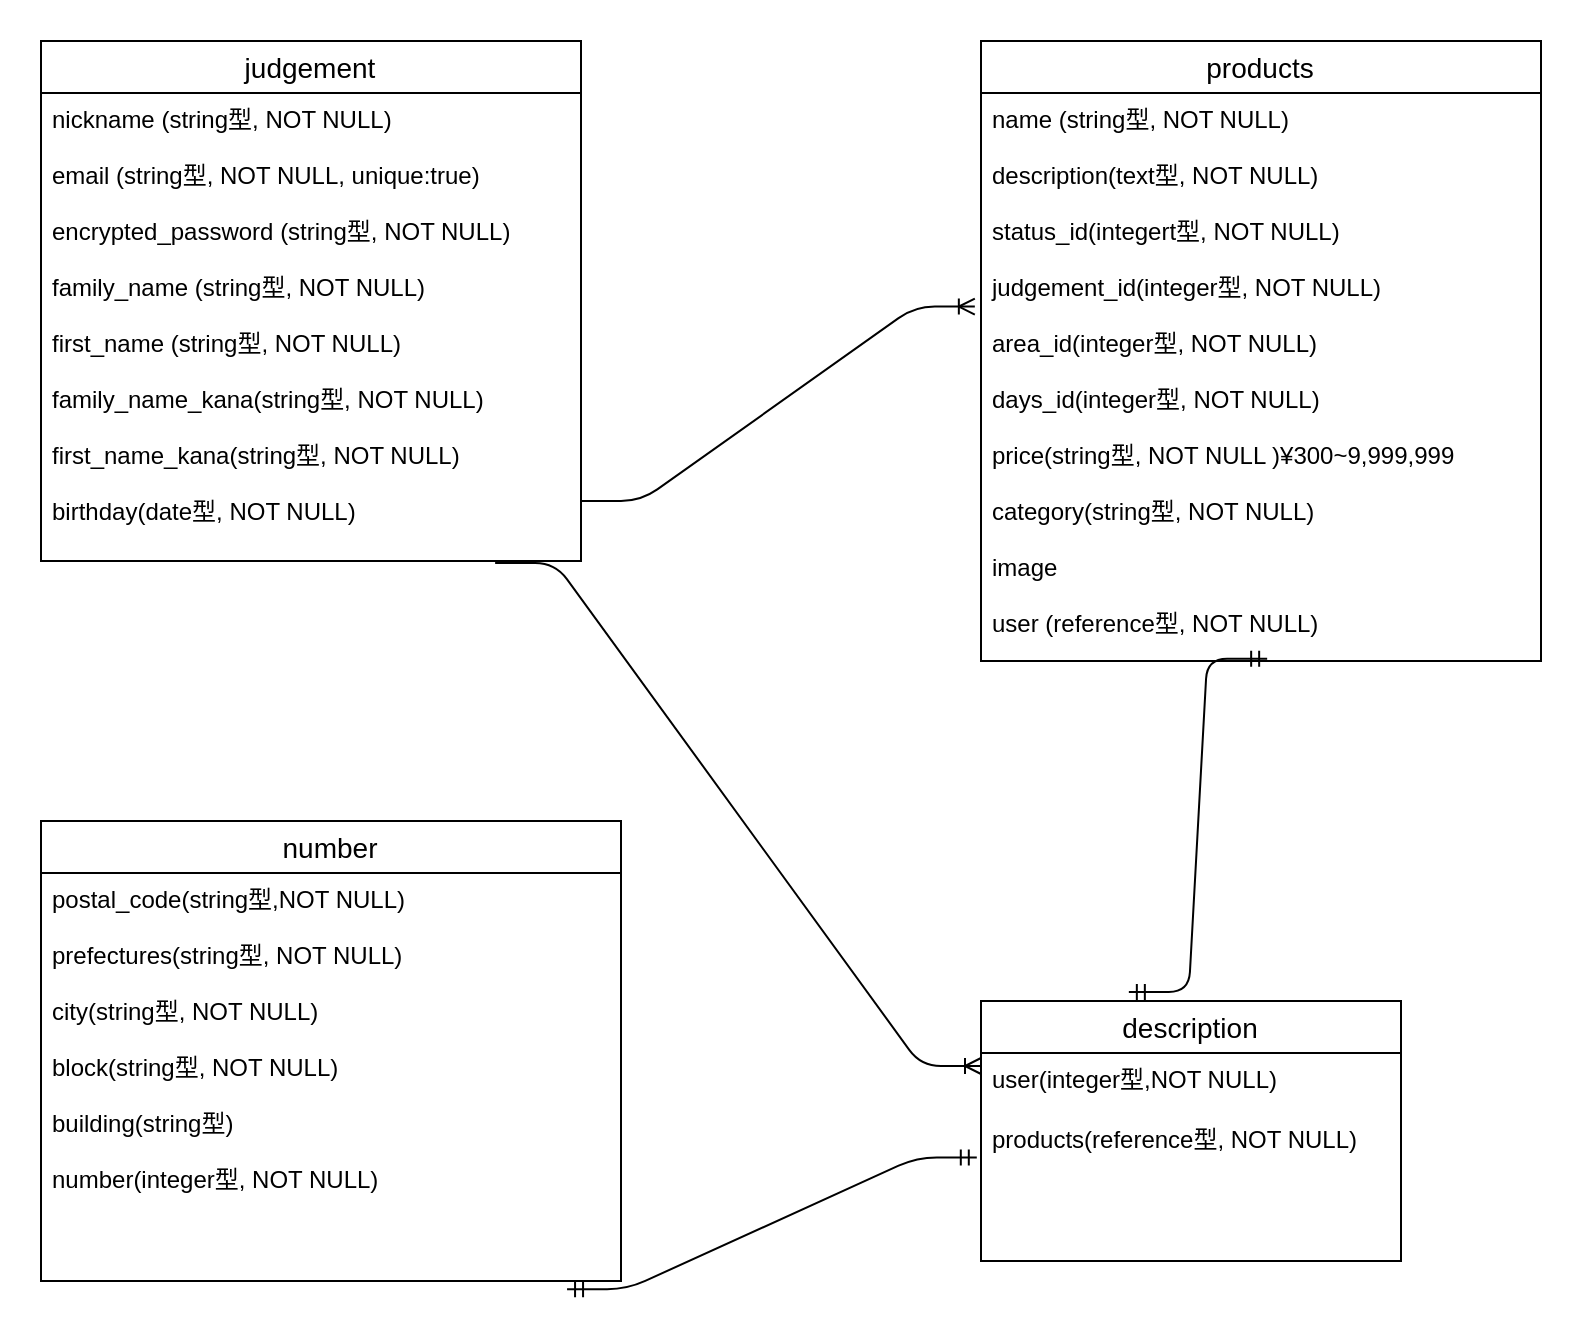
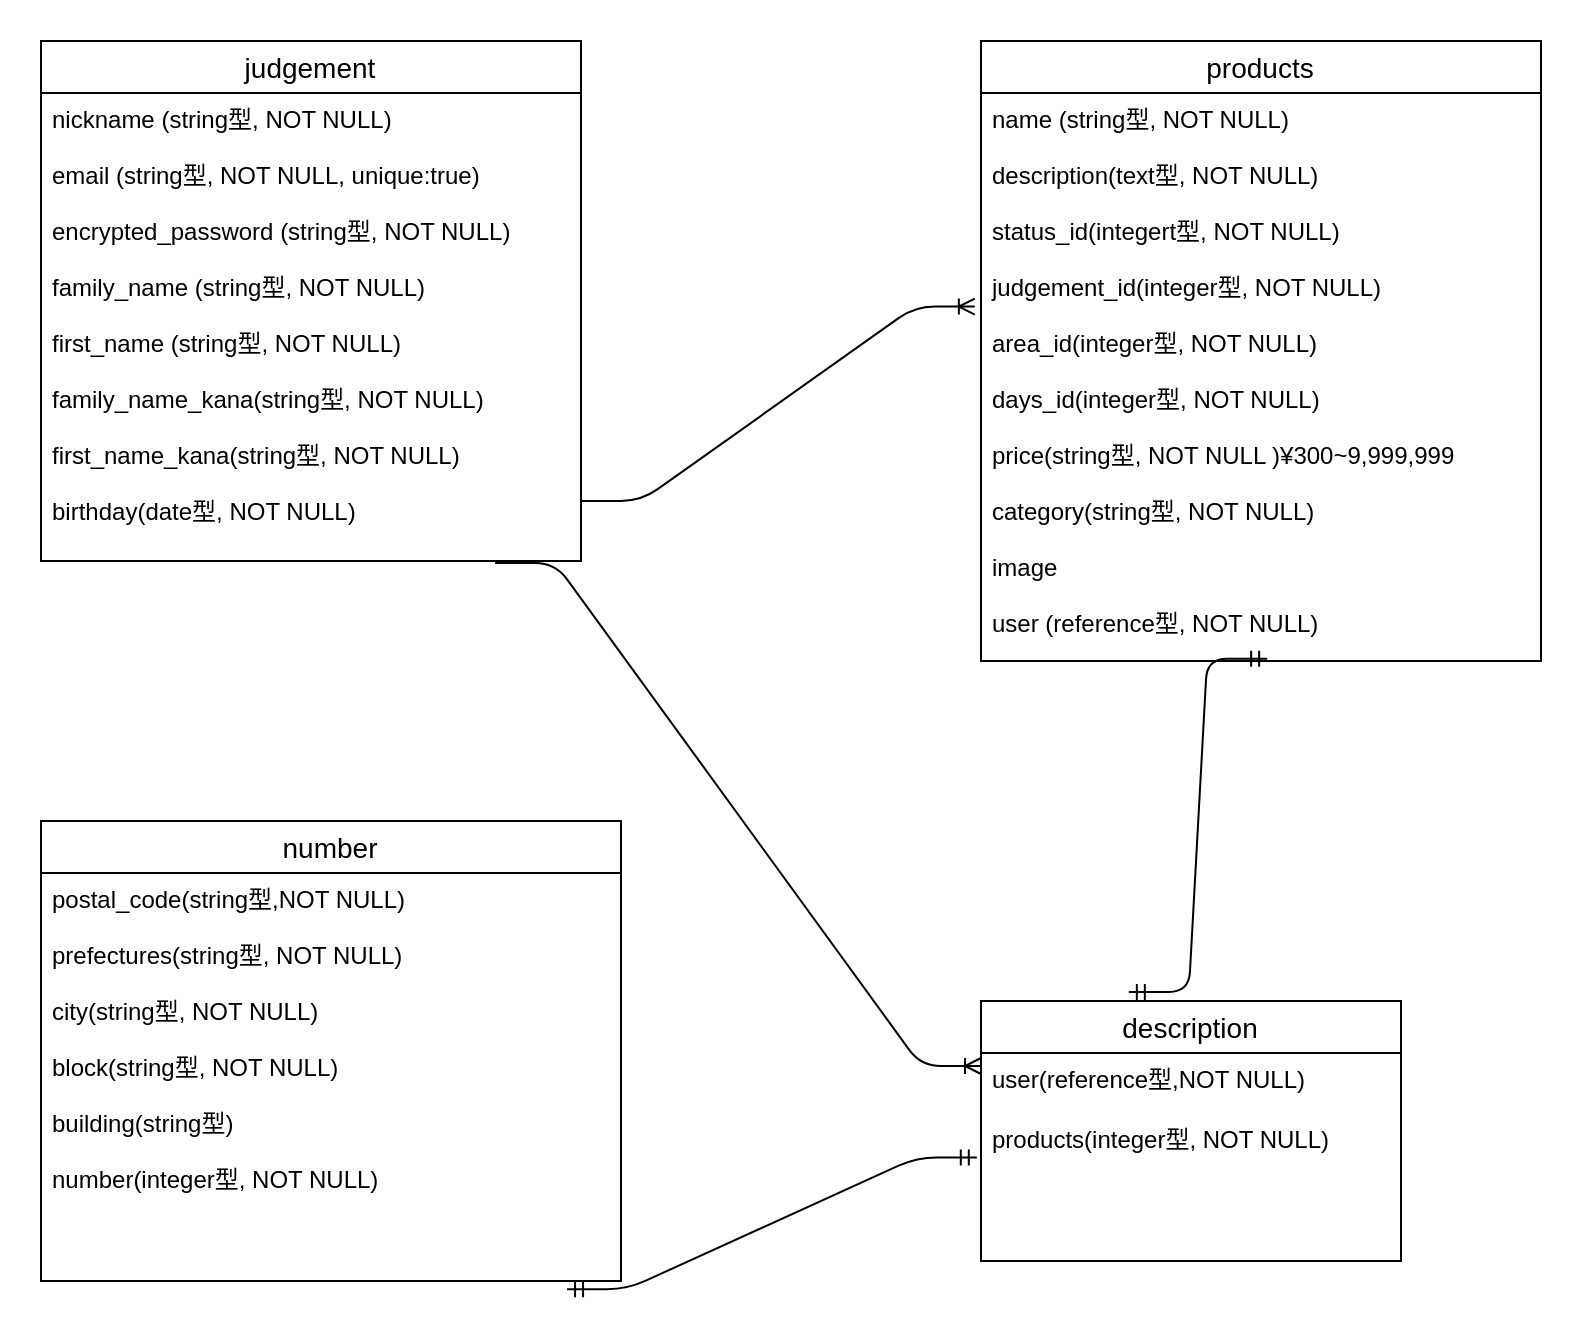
- <mxCell id="10" value="user(integer型,NOT NULL)&#10;" style="text;strokeColor=none;fillColor=none;spacingLeft=4;spacingRight=4;overflow=hidden;rotatable=0;points=[[0,0.5],[1,0.5]];portConstraint=eastwest;fontSize=12;" parent="9" vertex="1"><mxGeometry y="26" width="210" height="30" as="geometry" /></mxCell>
+ <mxCell id="10" value="user(reference型,NOT NULL)&#10;" style="text;strokeColor=none;fillColor=none;spacingLeft=4;spacingRight=4;overflow=hidden;rotatable=0;points=[[0,0.5],[1,0.5]];portConstraint=eastwest;fontSize=12;" parent="9" vertex="1"><mxGeometry y="26" width="210" height="30" as="geometry" /></mxCell>
- <mxCell id="11" value="products(reference型, NOT NULL)" style="text;strokeColor=none;fillColor=none;spacingLeft=4;spacingRight=4;overflow=hidden;rotatable=0;points=[[0,0.5],[1,0.5]];portConstraint=eastwest;fontSize=12;" parent="9" vertex="1"><mxGeometry y="56" width="210" height="74" as="geometry" /></mxCell>
+ <mxCell id="11" value="products(integer型, NOT NULL)" style="text;strokeColor=none;fillColor=none;spacingLeft=4;spacingRight=4;overflow=hidden;rotatable=0;points=[[0,0.5],[1,0.5]];portConstraint=eastwest;fontSize=12;" parent="9" vertex="1"><mxGeometry y="56" width="210" height="74" as="geometry" /></mxCell>
